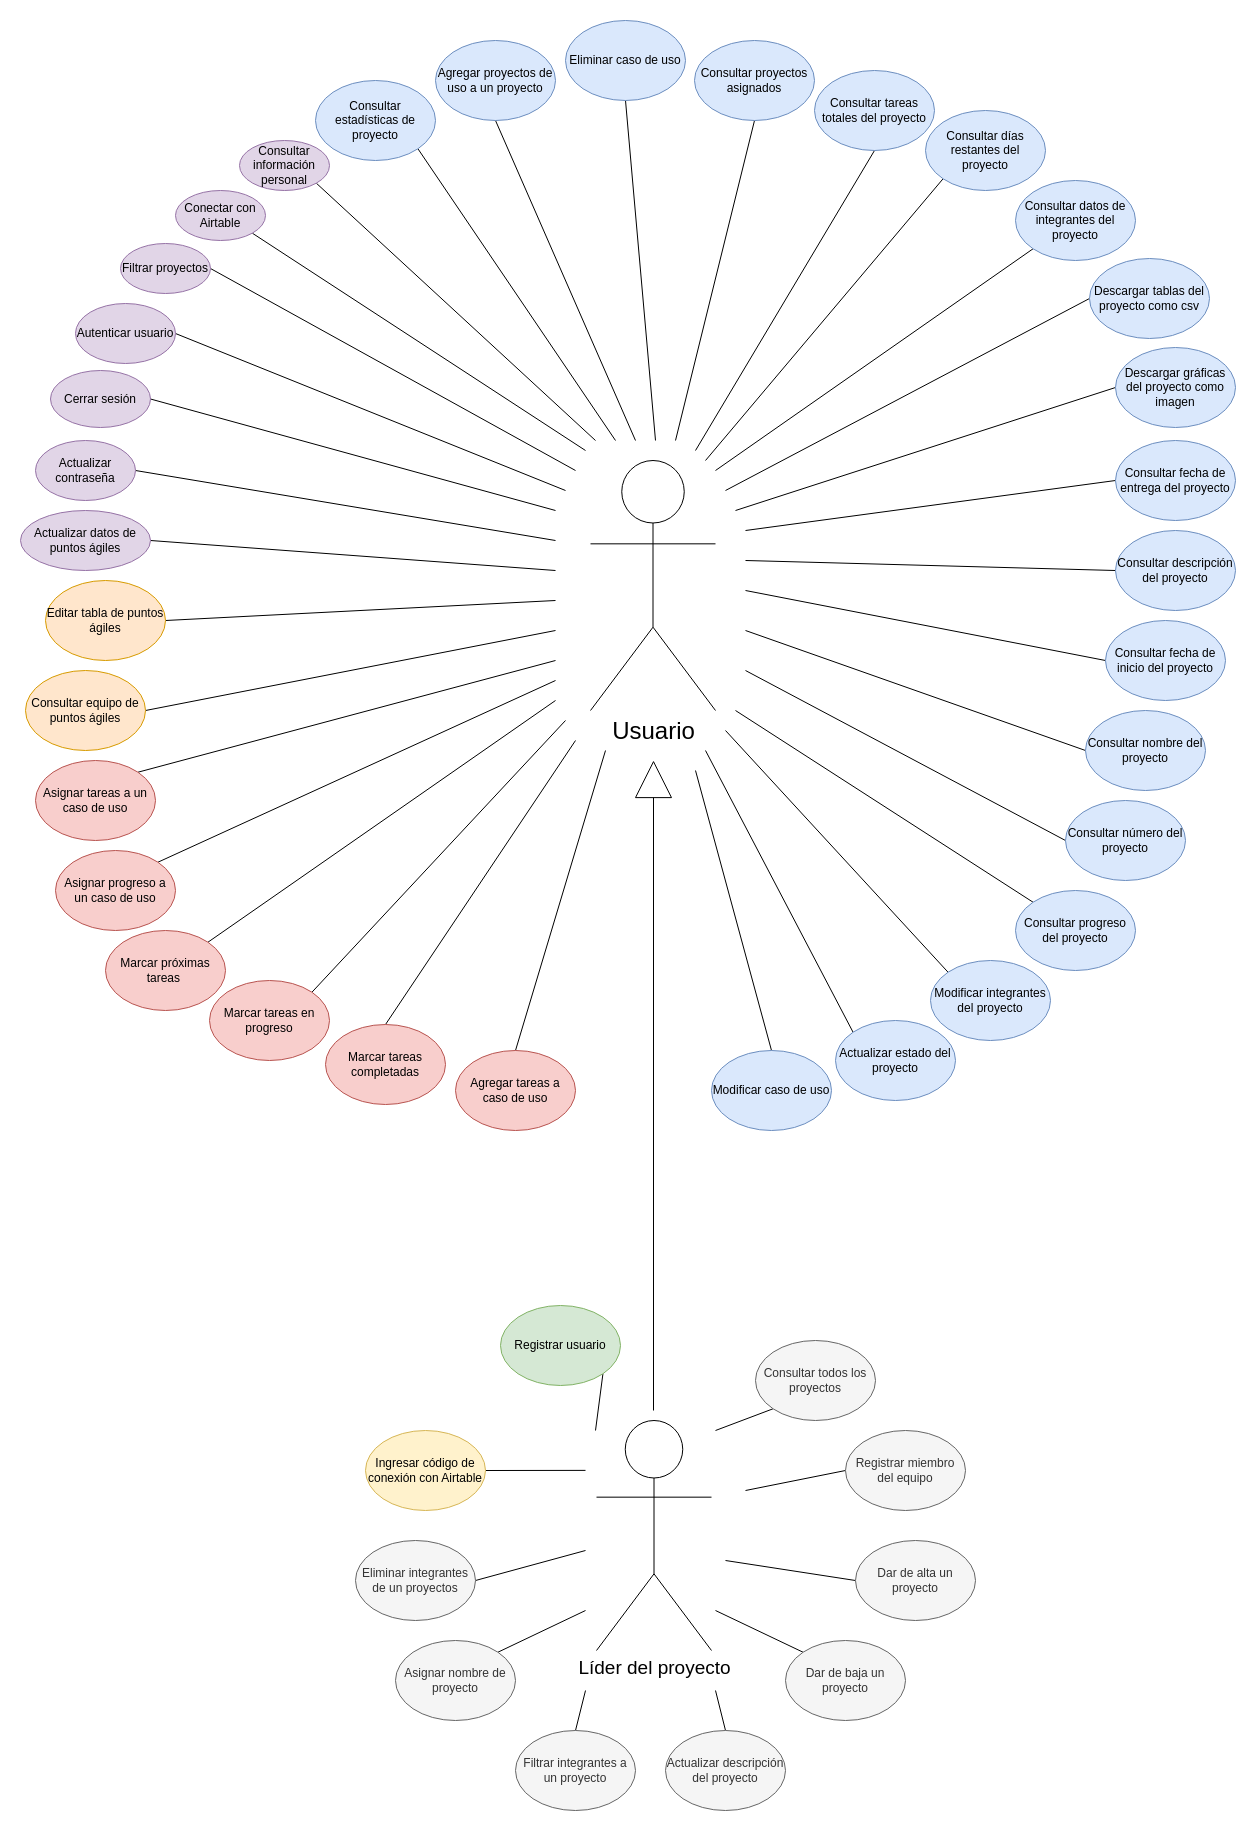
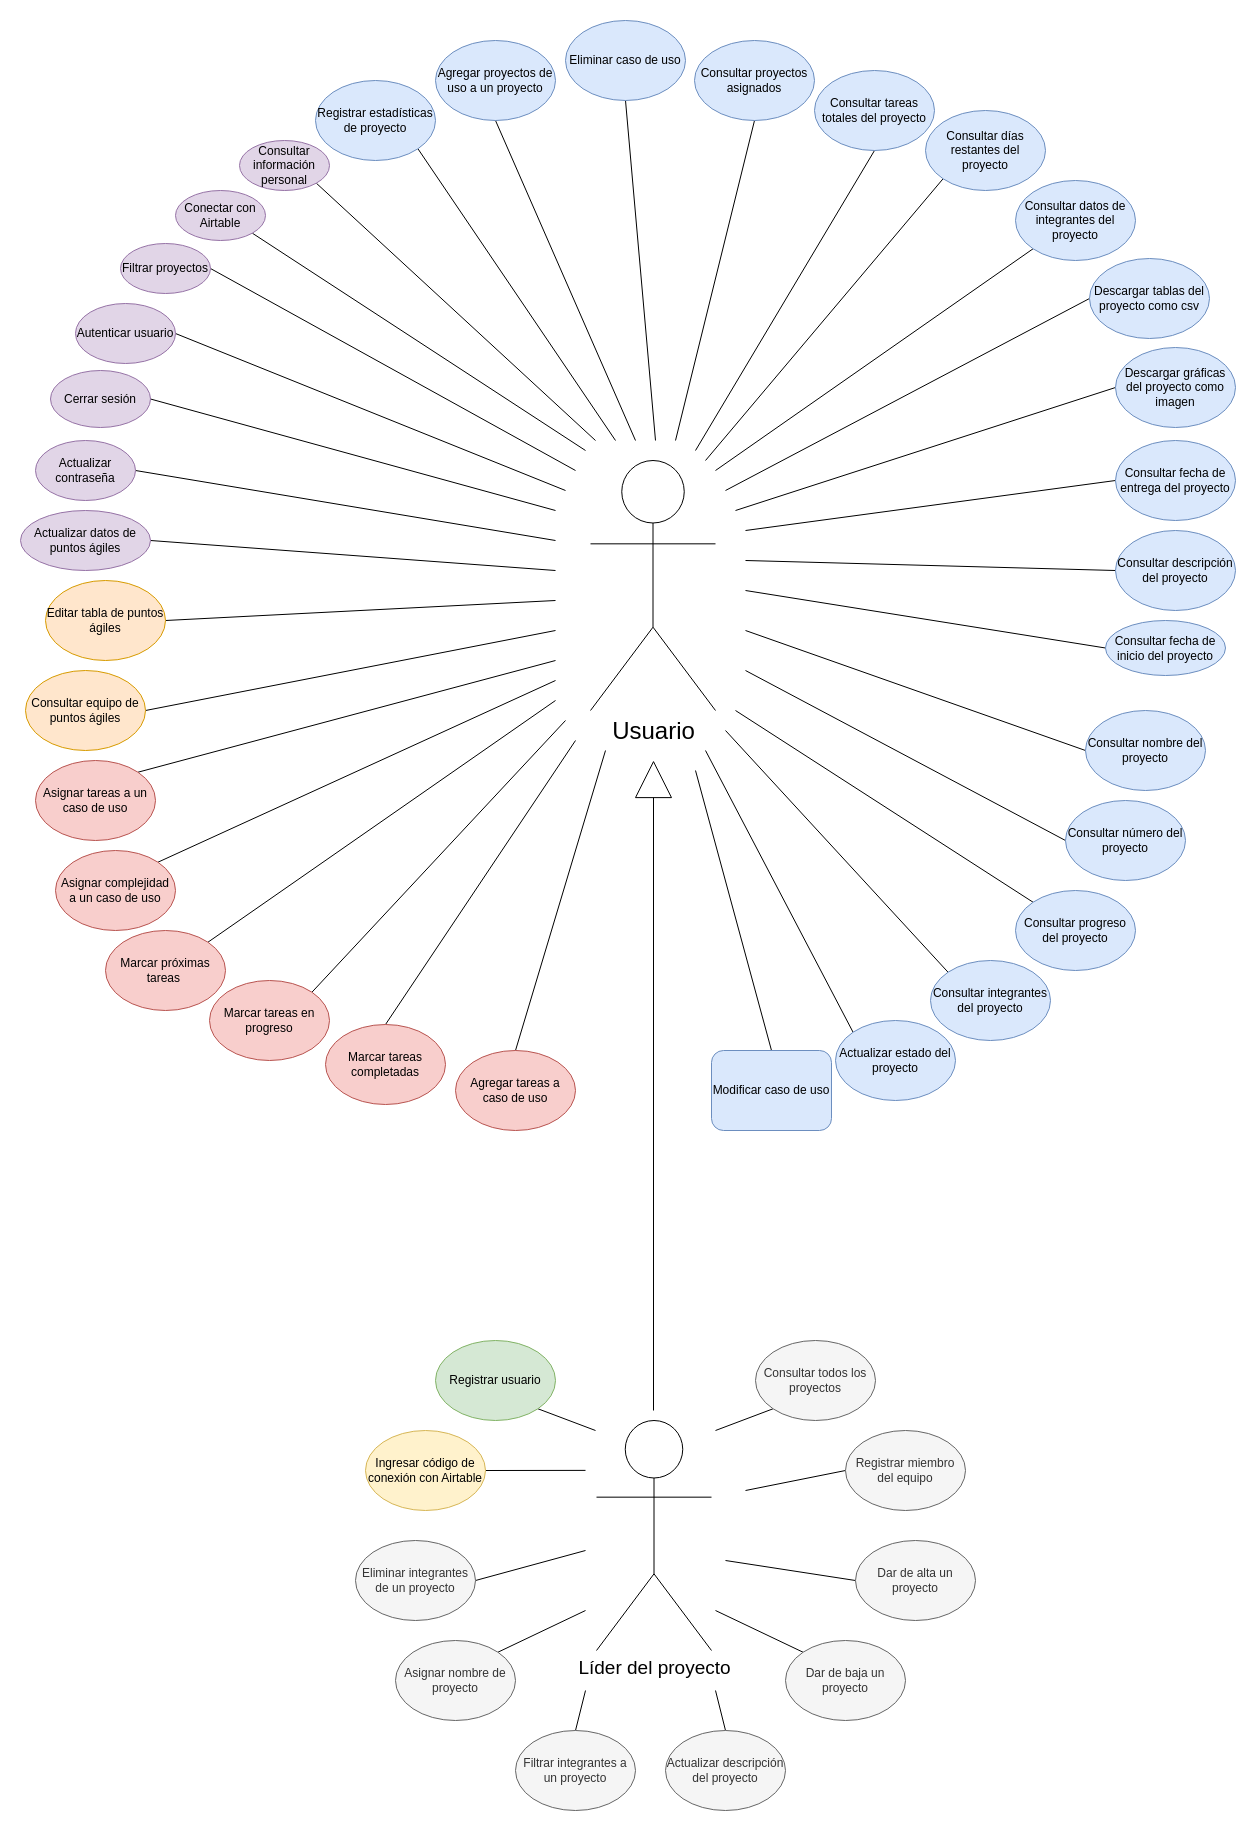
- <mxCell id="20" value="Consultar estadísticas de proyecto" style="ellipse;whiteSpace=wrap;html=1;fillColor=#dae8fc;strokeColor=#6c8ebf;" parent="1" vertex="1"><mxGeometry x="315" y="80" width="120" height="80" as="geometry" /></mxCell>
+ <mxCell id="20" value="Registrar estadísticas de proyecto" style="ellipse;whiteSpace=wrap;html=1;fillColor=#dae8fc;strokeColor=#6c8ebf;" parent="1" vertex="1"><mxGeometry x="315" y="80" width="120" height="80" as="geometry" /></mxCell>
- <mxCell id="38" value="Consultar fecha de inicio del proyecto" style="ellipse;whiteSpace=wrap;html=1;fillColor=#dae8fc;strokeColor=#6c8ebf;" parent="1" vertex="1"><mxGeometry x="1105" y="620" width="120" height="80" as="geometry" /></mxCell>
+ <mxCell id="38" value="Consultar fecha de inicio del proyecto" style="ellipse;whiteSpace=wrap;html=1;fillColor=#dae8fc;strokeColor=#6c8ebf;" parent="1" vertex="1"><mxGeometry x="1105" y="620" width="120" height="55" as="geometry" /></mxCell>
- <mxCell id="60" value="Asignar progreso a un caso de uso" style="ellipse;whiteSpace=wrap;html=1;fillColor=#f8cecc;strokeColor=#b85450;" parent="1" vertex="1"><mxGeometry x="55" y="850" width="120" height="80" as="geometry" /></mxCell>
+ <mxCell id="60" value="Asignar complejidad a un caso de uso" style="ellipse;whiteSpace=wrap;html=1;fillColor=#f8cecc;strokeColor=#b85450;" parent="1" vertex="1"><mxGeometry x="55" y="850" width="120" height="80" as="geometry" /></mxCell>
- <mxCell id="30" value="Modificar integrantes del proyecto" style="ellipse;whiteSpace=wrap;html=1;fillColor=#dae8fc;strokeColor=#6c8ebf;" parent="1" vertex="1"><mxGeometry x="930" y="960" width="120" height="80" as="geometry" /></mxCell>
+ <mxCell id="30" value="Consultar integrantes del proyecto" style="ellipse;whiteSpace=wrap;html=1;fillColor=#dae8fc;strokeColor=#6c8ebf;" parent="1" vertex="1"><mxGeometry x="930" y="960" width="120" height="80" as="geometry" /></mxCell>
- <mxCell id="26" value="Modificar caso de uso" style="ellipse;whiteSpace=wrap;html=1;fillColor=#dae8fc;strokeColor=#6c8ebf;" parent="1" vertex="1"><mxGeometry x="711" y="1050" width="120" height="80" as="geometry" /></mxCell>
+ <mxCell id="26" value="Modificar caso de uso" style="whiteSpace=wrap;html=1;fillColor=#dae8fc;strokeColor=#6c8ebf;rounded=1;" parent="1" vertex="1"><mxGeometry x="711" y="1050" width="120" height="80" as="geometry" /></mxCell>
- <mxCell id="72" value="Registrar usuario" style="ellipse;whiteSpace=wrap;html=1;fillColor=#d5e8d4;strokeColor=#82b366;" parent="1" vertex="1"><mxGeometry x="500" y="1305" width="120" height="80" as="geometry" /></mxCell>
+ <mxCell id="72" value="Registrar usuario" style="ellipse;whiteSpace=wrap;html=1;fillColor=#d5e8d4;strokeColor=#82b366;" parent="1" vertex="1"><mxGeometry x="435" y="1340" width="120" height="80" as="geometry" /></mxCell>
- <mxCell id="88" value="Eliminar integrantes de un proyectos" style="ellipse;whiteSpace=wrap;html=1;fillColor=#f5f5f5;strokeColor=#666666;fontColor=#333333;" parent="1" vertex="1"><mxGeometry x="355" y="1540" width="120" height="80" as="geometry" /></mxCell>
+ <mxCell id="88" value="Eliminar integrantes de un proyecto" style="ellipse;whiteSpace=wrap;html=1;fillColor=#f5f5f5;strokeColor=#666666;fontColor=#333333;" parent="1" vertex="1"><mxGeometry x="355" y="1540" width="120" height="80" as="geometry" /></mxCell>
